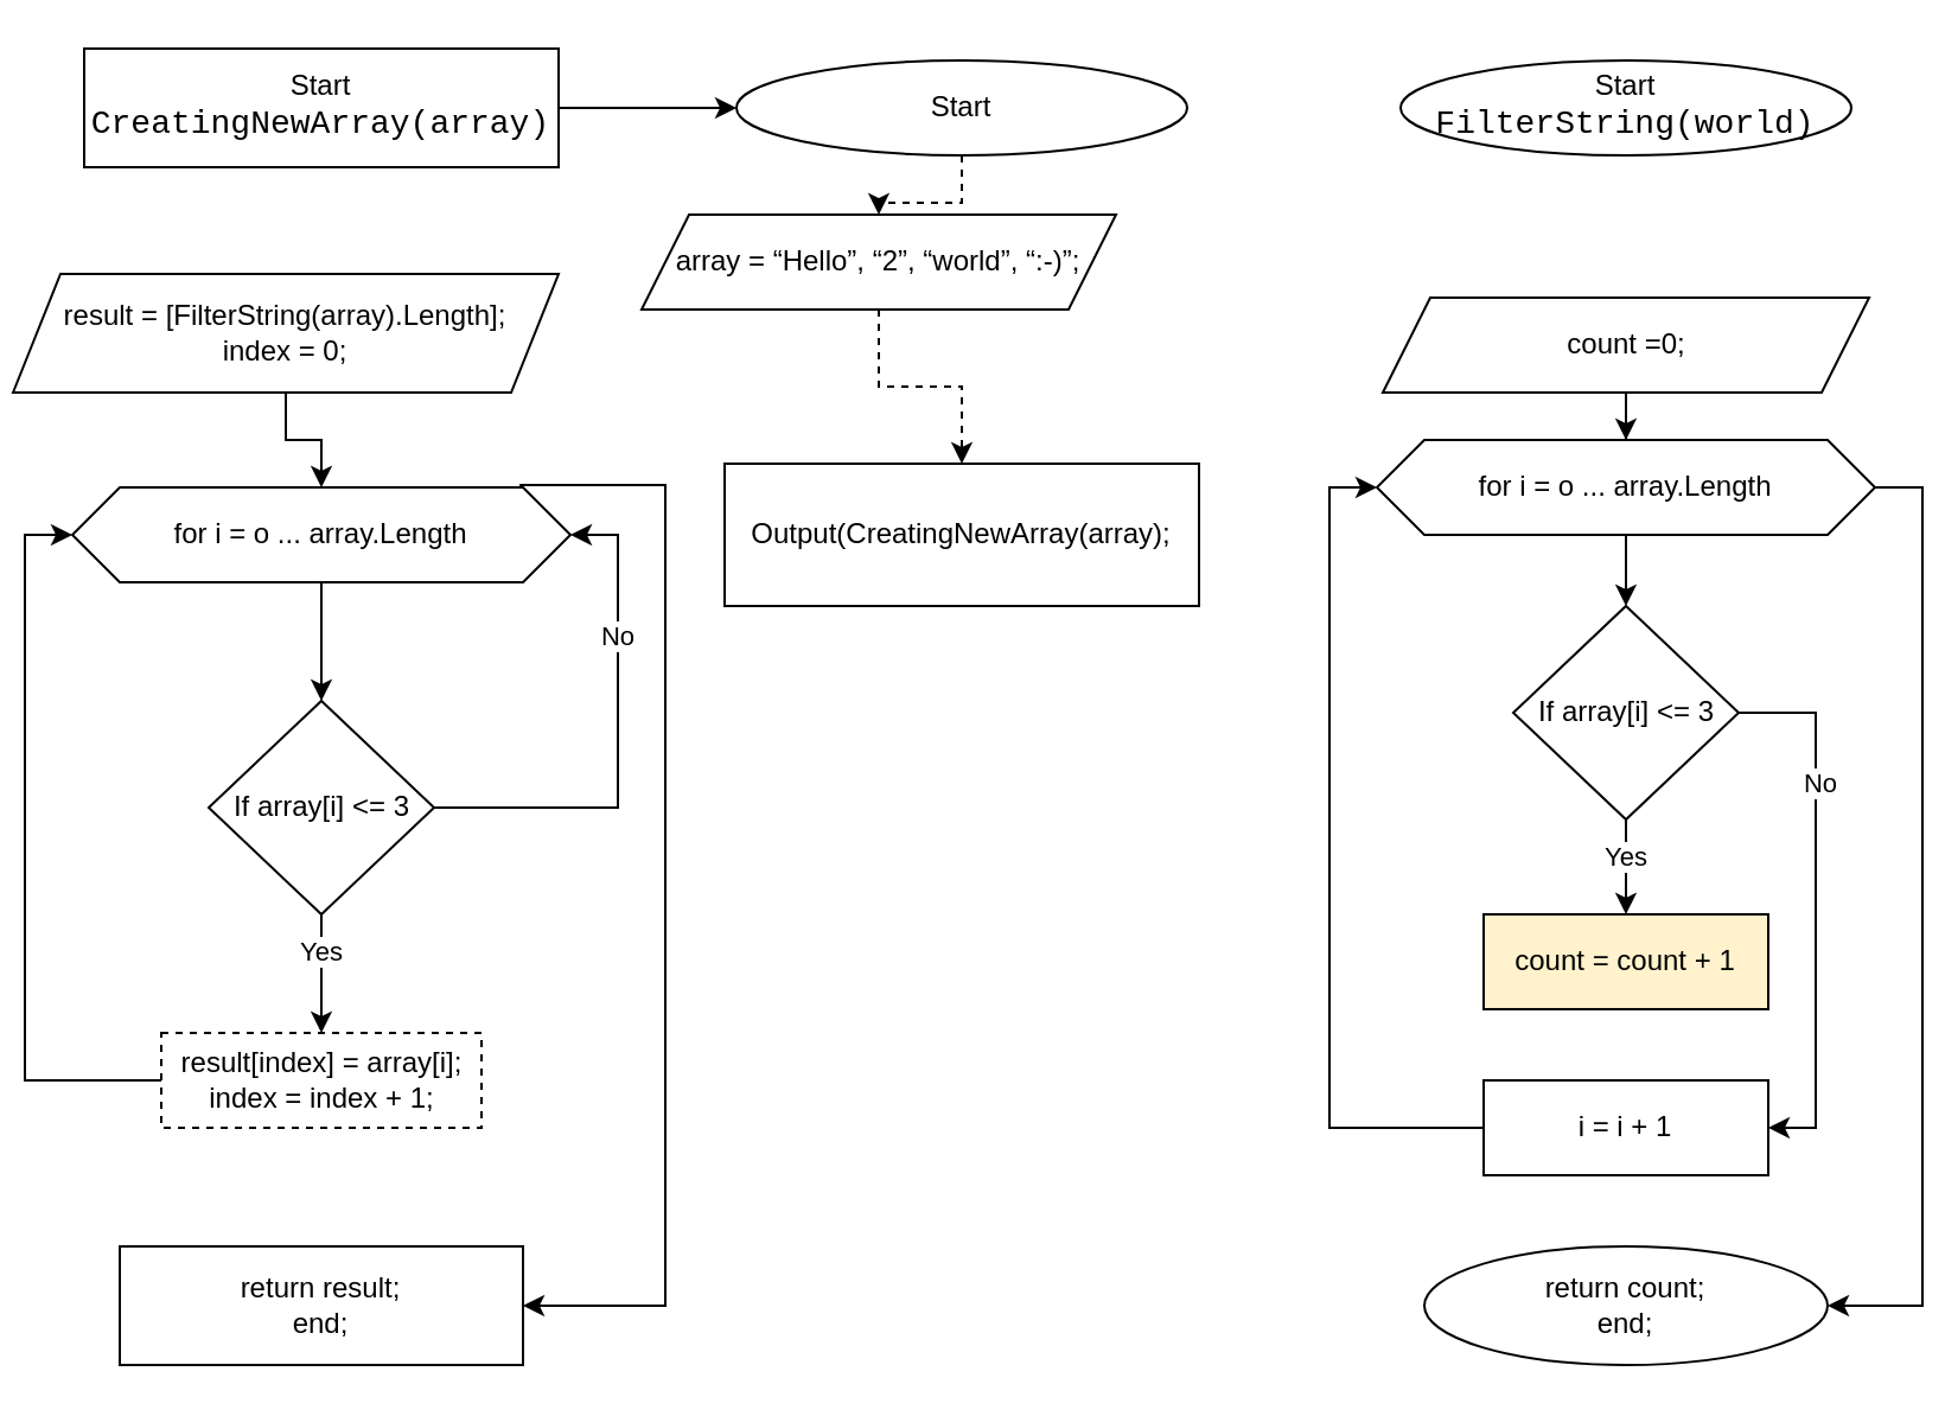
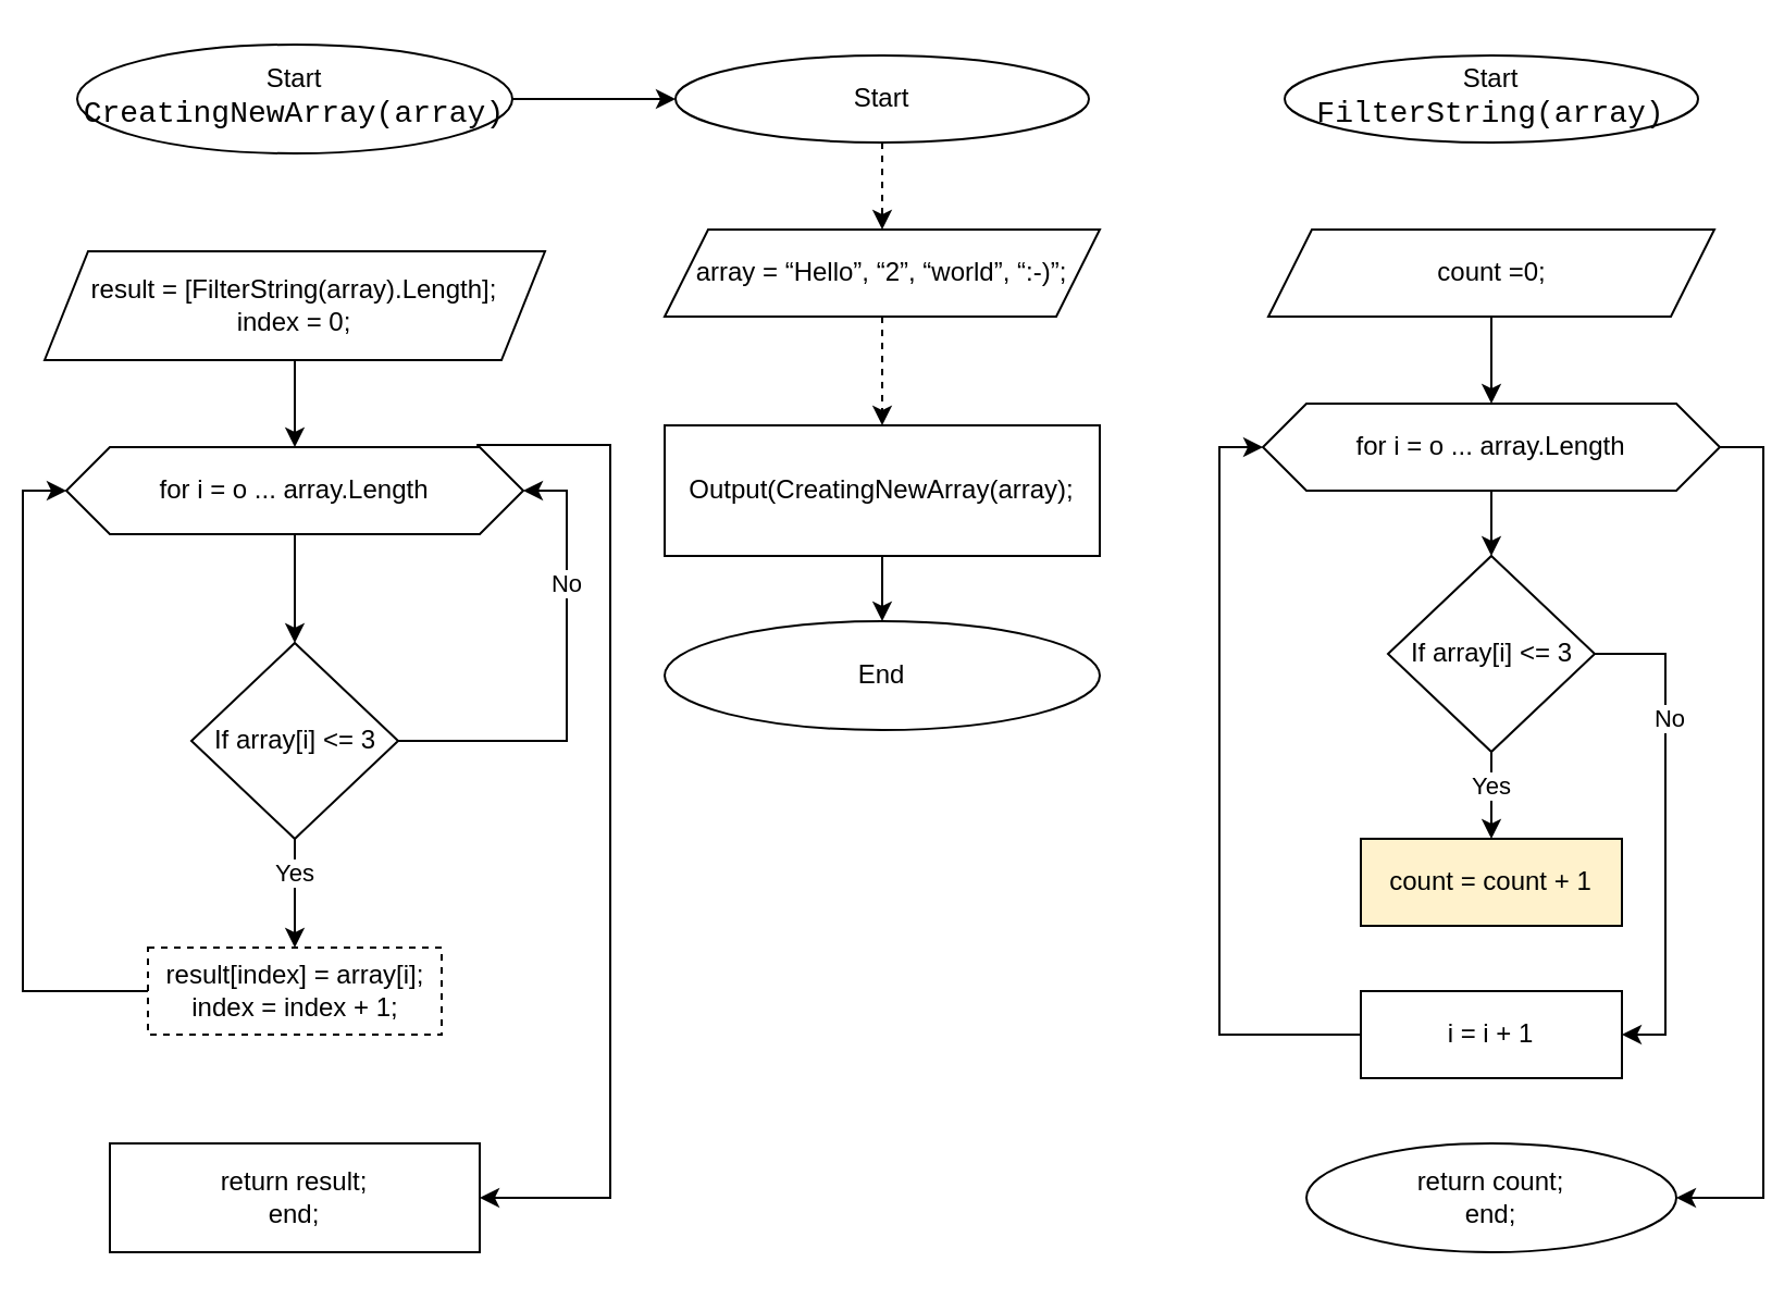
- <mxCell id="22" value="Start&lt;br&gt;&lt;div style=&quot;font-family: Consolas, &amp;quot;Courier New&amp;quot;, monospace; font-size: 14px; line-height: 19px;&quot;&gt;CreatingNewArray(array)&lt;/div&gt;" style="whiteSpace=wrap;html=1;rounded=0;" vertex="1" parent="1"><mxGeometry x="35" y="20" width="200" height="50" as="geometry" /></mxCell>
+ <mxCell id="22" value="Start&lt;br&gt;&lt;div style=&quot;font-family: Consolas, &amp;quot;Courier New&amp;quot;, monospace; font-size: 14px; line-height: 19px;&quot;&gt;CreatingNewArray(array)&lt;/div&gt;" style="ellipse;whiteSpace=wrap;html=1;" vertex="1" parent="1"><mxGeometry x="35" y="20" width="200" height="50" as="geometry" /></mxCell>
- <mxCell id="6" value="Start&lt;br&gt;&lt;div style=&quot;font-family: Consolas, &amp;quot;Courier New&amp;quot;, monospace; font-size: 14px; line-height: 19px;&quot;&gt;FilterString(world)&lt;/div&gt;" style="ellipse;whiteSpace=wrap;html=1;" vertex="1" parent="1"><mxGeometry x="590" y="25" width="190" height="40" as="geometry" /></mxCell>
+ <mxCell id="6" value="Start&lt;br&gt;&lt;div style=&quot;font-family: Consolas, &amp;quot;Courier New&amp;quot;, monospace; font-size: 14px; line-height: 19px;&quot;&gt;FilterString(array)&lt;/div&gt;" style="ellipse;whiteSpace=wrap;html=1;" vertex="1" parent="1"><mxGeometry x="590" y="25" width="190" height="40" as="geometry" /></mxCell>
- <mxCell id="5" value="array =&amp;nbsp;“Hello”, “2”, “world”, “:-)”;" style="shape=parallelogram;perimeter=parallelogramPerimeter;whiteSpace=wrap;html=1;fixedSize=1;" vertex="1" parent="1"><mxGeometry x="270" y="90" width="200" height="40" as="geometry" /></mxCell>
+ <mxCell id="5" value="array =&amp;nbsp;“Hello”, “2”, “world”, “:-)”;" style="shape=parallelogram;perimeter=parallelogramPerimeter;whiteSpace=wrap;html=1;fixedSize=1;" vertex="1" parent="1"><mxGeometry x="305" y="105" width="200" height="40" as="geometry" /></mxCell>
- <mxCell id="24" value="result = [FilterString(array).Length];&lt;br&gt;index = 0;" style="shape=parallelogram;perimeter=parallelogramPerimeter;whiteSpace=wrap;html=1;fixedSize=1;" vertex="1" parent="1"><mxGeometry x="5" y="115" width="230" height="50" as="geometry" /></mxCell>
+ <mxCell id="24" value="result = [FilterString(array).Length];&lt;br&gt;index = 0;" style="shape=parallelogram;perimeter=parallelogramPerimeter;whiteSpace=wrap;html=1;fixedSize=1;" vertex="1" parent="1"><mxGeometry x="20" y="115" width="230" height="50" as="geometry" /></mxCell>
- <mxCell id="8" value="count =0;" style="shape=parallelogram;perimeter=parallelogramPerimeter;whiteSpace=wrap;html=1;fixedSize=1;" vertex="1" parent="1"><mxGeometry x="582.5" y="125" width="205" height="40" as="geometry" /></mxCell>
+ <mxCell id="8" value="count =0;" style="shape=parallelogram;perimeter=parallelogramPerimeter;whiteSpace=wrap;html=1;fixedSize=1;" vertex="1" parent="1"><mxGeometry x="582.5" y="105" width="205" height="40" as="geometry" /></mxCell>
+ <mxCell id="36" value="" style="edgeStyle=orthogonalEdgeStyle;rounded=0;orthogonalLoop=1;jettySize=auto;html=1;" edge="1" parent="1" source="37" target="38"><mxGeometry relative="1" as="geometry" /></mxCell>
+ <mxCell id="38" value="End" style="ellipse;whiteSpace=wrap;html=1;" vertex="1" parent="1"><mxGeometry x="305" y="285" width="200" height="50" as="geometry" /></mxCell>
